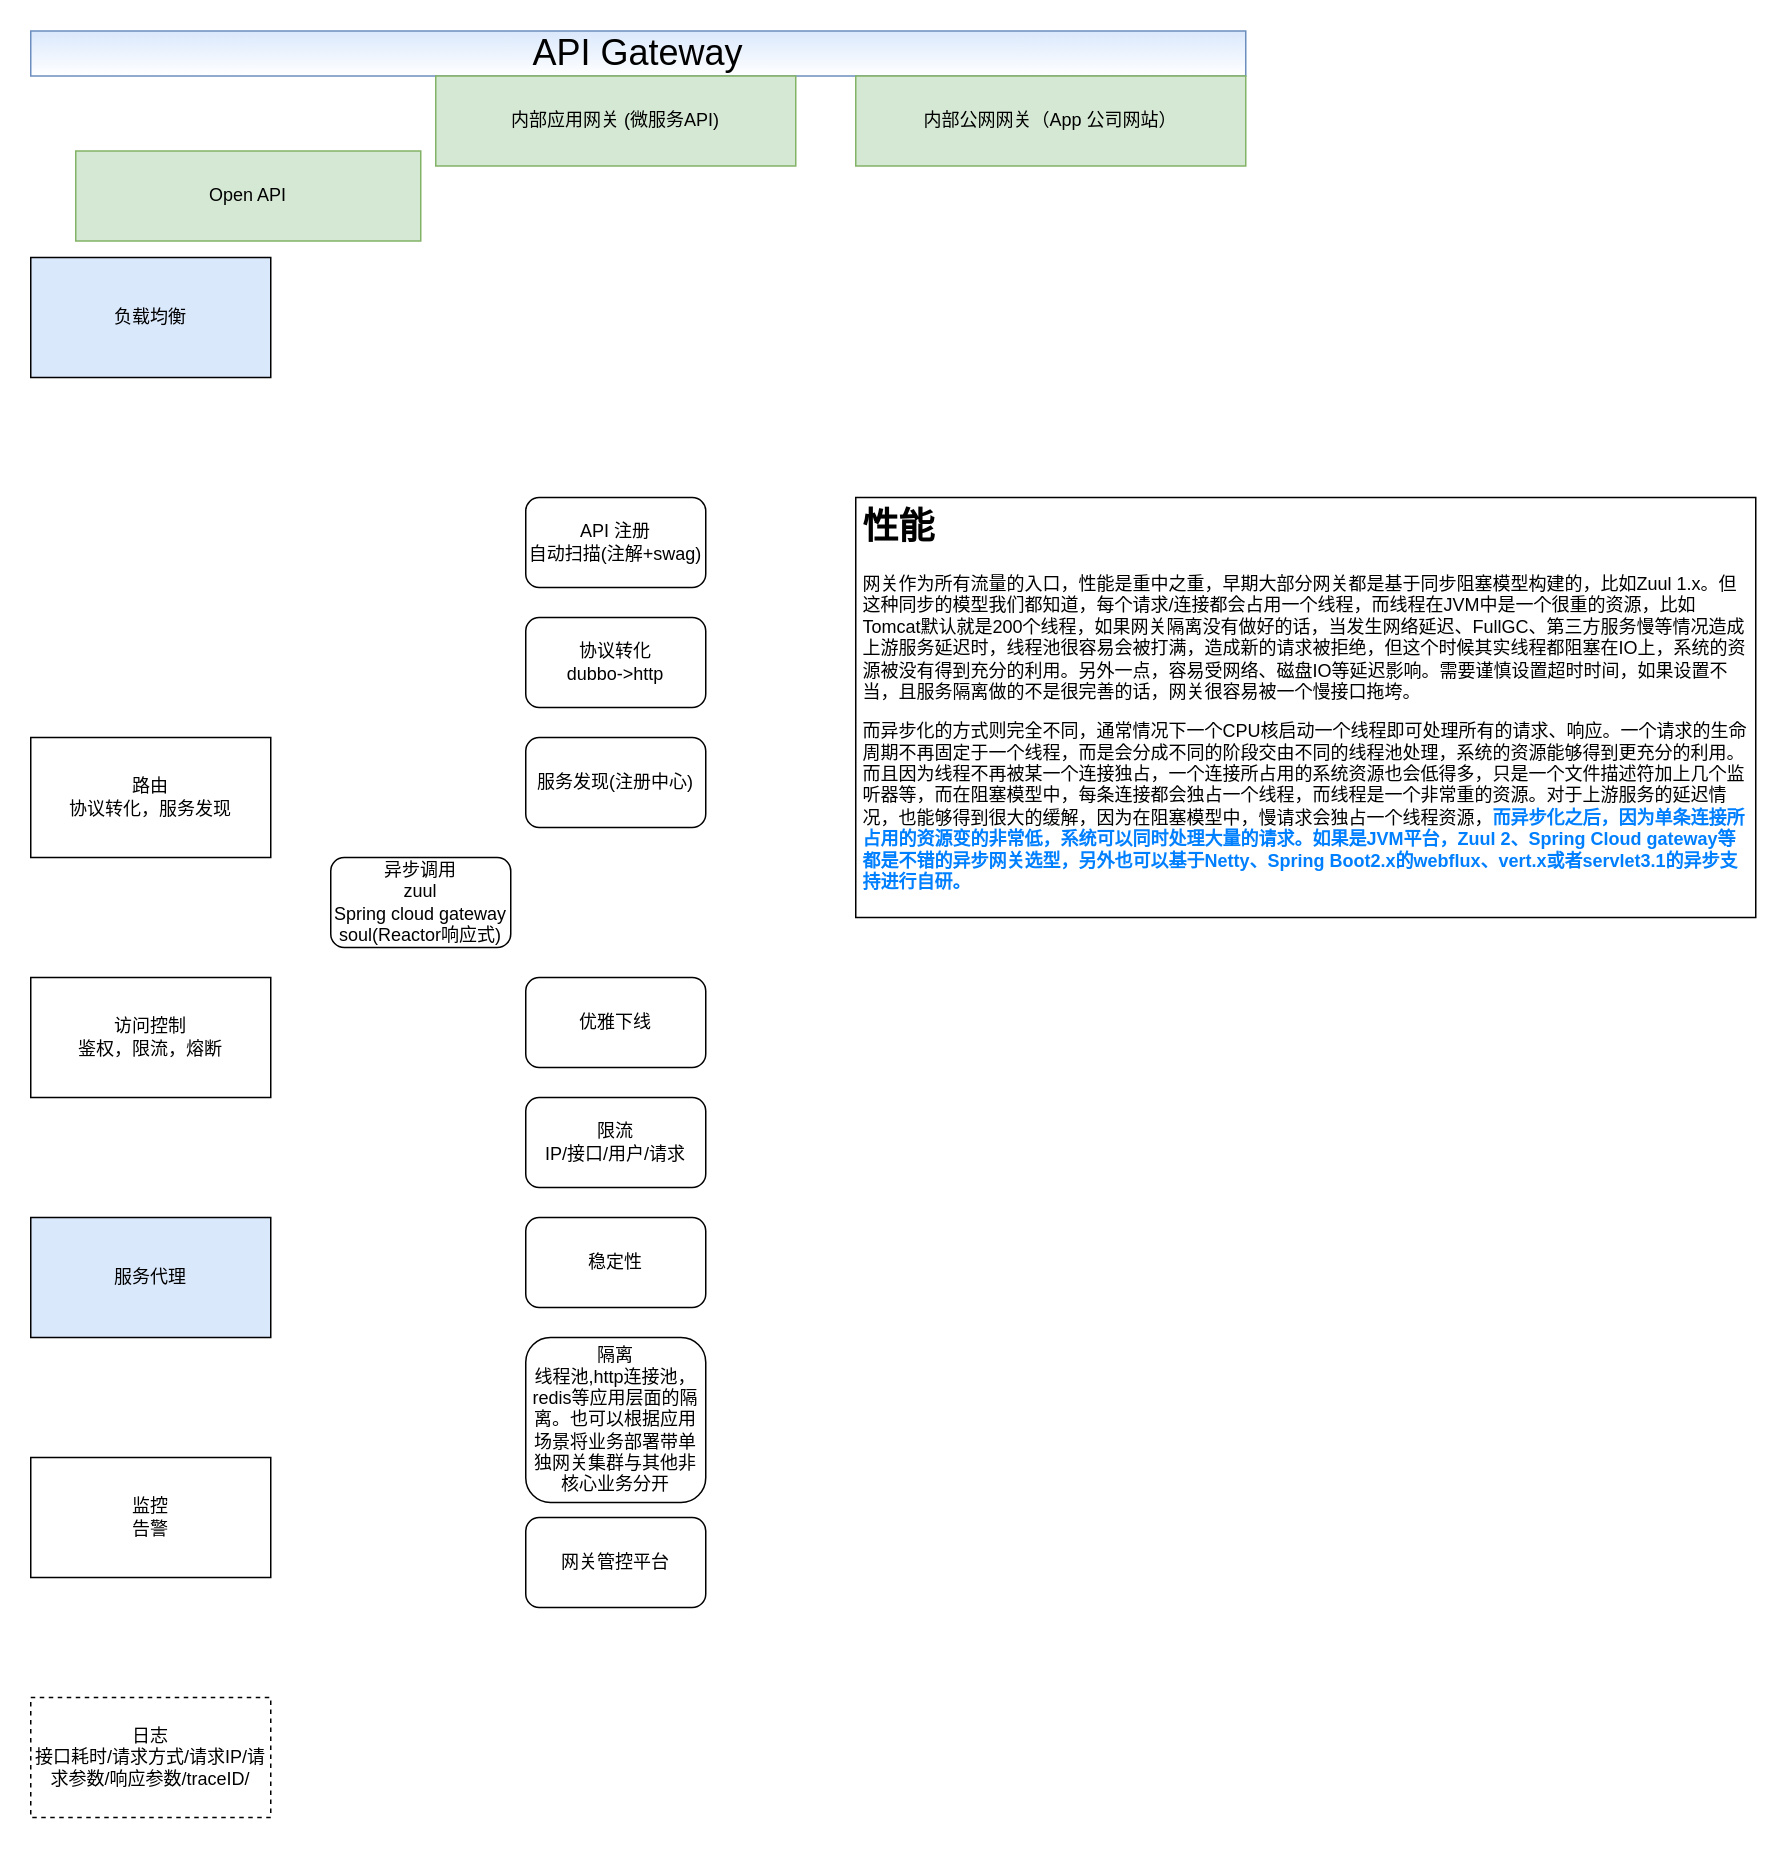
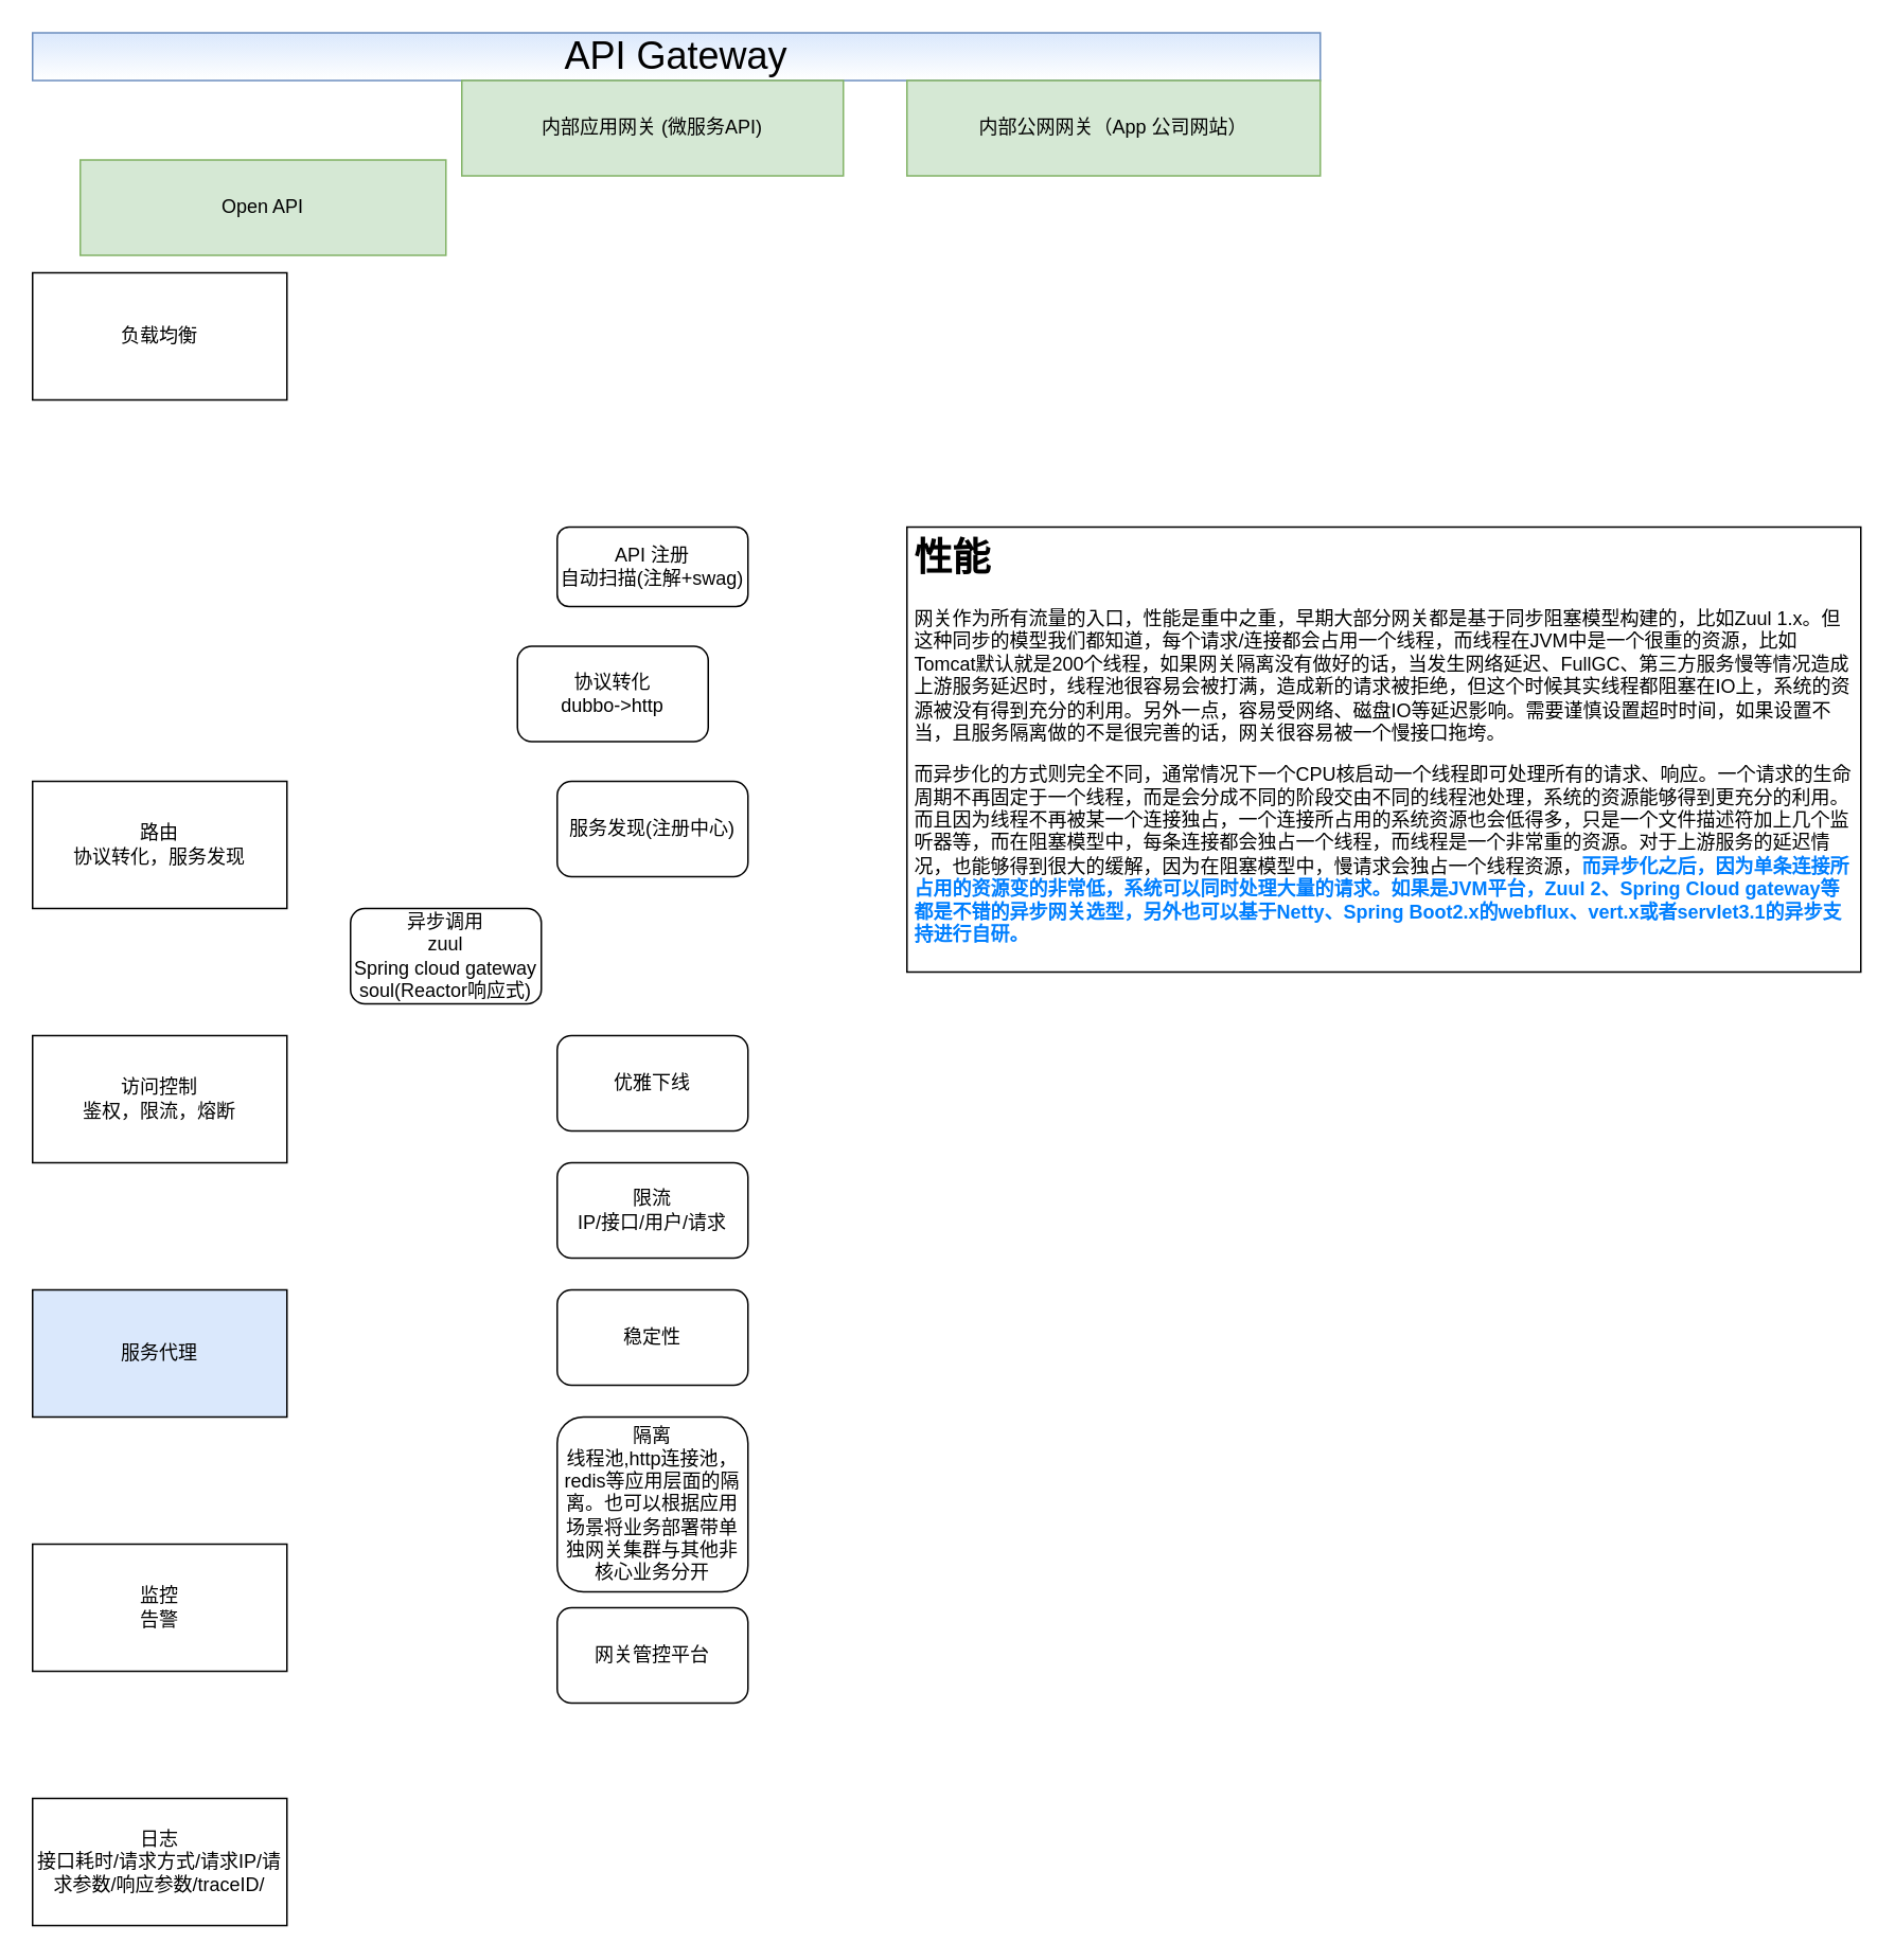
- <mxCell id="2" value="负载均衡" style="rounded=0;whiteSpace=wrap;html=1;fillColor=#dae8fc;" vertex="1" parent="1"><mxGeometry x="20" y="171" width="160" height="80" as="geometry" /></mxCell>
+ <mxCell id="2" value="负载均衡" style="rounded=0;whiteSpace=wrap;html=1;" vertex="1" parent="1"><mxGeometry x="20" y="171" width="160" height="80" as="geometry" /></mxCell>
- <mxCell id="12" value="API 注册 &lt;br&gt;自动扫描(注解+swag)" style="rounded=1;whiteSpace=wrap;html=1;strokeColor=#000000;fillColor=#ffffff;gradientColor=#ffffff;" vertex="1" parent="1"><mxGeometry x="350" y="331" width="120" height="60" as="geometry" /></mxCell>
+ <mxCell id="12" value="API 注册 &lt;br&gt;自动扫描(注解+swag)" style="rounded=1;whiteSpace=wrap;html=1;strokeColor=#000000;fillColor=#ffffff;gradientColor=#ffffff;" vertex="1" parent="1"><mxGeometry x="350" y="331" width="120" height="50" as="geometry" /></mxCell>
- <mxCell id="13" value="协议转化&lt;br&gt;dubbo-&amp;gt;http" style="rounded=1;whiteSpace=wrap;html=1;strokeColor=#000000;fillColor=#ffffff;gradientColor=#ffffff;" vertex="1" parent="1"><mxGeometry x="350" y="411" width="120" height="60" as="geometry" /></mxCell>
+ <mxCell id="13" value="协议转化&lt;br&gt;dubbo-&amp;gt;http" style="rounded=1;whiteSpace=wrap;html=1;strokeColor=#000000;fillColor=#ffffff;gradientColor=#ffffff;" vertex="1" parent="1"><mxGeometry x="325" y="406" width="120" height="60" as="geometry" /></mxCell>
- <mxCell id="7" value="日志&lt;br&gt;接口耗时/请求方式/请求IP/请求参数/响应参数/traceID/" style="rounded=0;whiteSpace=wrap;html=1;dashed=1;" vertex="1" parent="1"><mxGeometry x="20" y="1131" width="160" height="80" as="geometry" /></mxCell>
+ <mxCell id="7" value="日志&lt;br&gt;接口耗时/请求方式/请求IP/请求参数/响应参数/traceID/" style="rounded=0;whiteSpace=wrap;html=1;" vertex="1" parent="1"><mxGeometry x="20" y="1131" width="160" height="80" as="geometry" /></mxCell>
